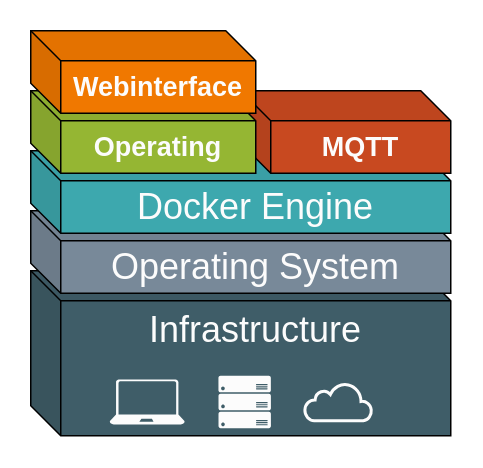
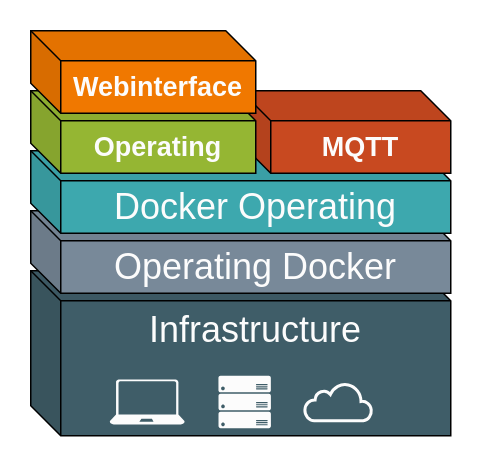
- <mxCell id="7" value="&lt;span style=&quot;font-size: 24px ; text-align: left&quot;&gt;&lt;font color=&quot;#fcfcfc&quot;&gt;Docker Engine&lt;/font&gt;&lt;/span&gt;" style="shape=cube;whiteSpace=wrap;html=1;boundedLbl=1;backgroundOutline=1;darkOpacity=0.05;darkOpacity2=0.1;fillColor=#3DA8AE;" parent="1" vertex="1"><mxGeometry x="20" y="100" width="280" height="55" as="geometry" /></mxCell>
+ <mxCell id="7" value="&lt;span style=&quot;font-size: 24px ; text-align: left&quot;&gt;&lt;font color=&quot;#fcfcfc&quot;&gt;Docker Operating&lt;/font&gt;&lt;/span&gt;" style="shape=cube;whiteSpace=wrap;html=1;boundedLbl=1;backgroundOutline=1;darkOpacity=0.05;darkOpacity2=0.1;fillColor=#3DA8AE;" parent="1" vertex="1"><mxGeometry x="20" y="100" width="280" height="55" as="geometry" /></mxCell>
- <mxCell id="6" value="&lt;span style=&quot;font-size: 24px ; text-align: left&quot;&gt;&lt;font color=&quot;#fcfcfc&quot;&gt;Operating System&lt;/font&gt;&lt;/span&gt;" style="shape=cube;whiteSpace=wrap;html=1;boundedLbl=1;backgroundOutline=1;darkOpacity=0.05;darkOpacity2=0.1;fillColor=#788999;" parent="1" vertex="1"><mxGeometry x="20" y="140" width="280" height="55" as="geometry" /></mxCell>
+ <mxCell id="6" value="&lt;span style=&quot;font-size: 24px ; text-align: left&quot;&gt;&lt;font color=&quot;#fcfcfc&quot;&gt;Operating Docker&lt;/font&gt;&lt;/span&gt;" style="shape=cube;whiteSpace=wrap;html=1;boundedLbl=1;backgroundOutline=1;darkOpacity=0.05;darkOpacity2=0.1;fillColor=#788999;" parent="1" vertex="1"><mxGeometry x="20" y="140" width="280" height="55" as="geometry" /></mxCell>
